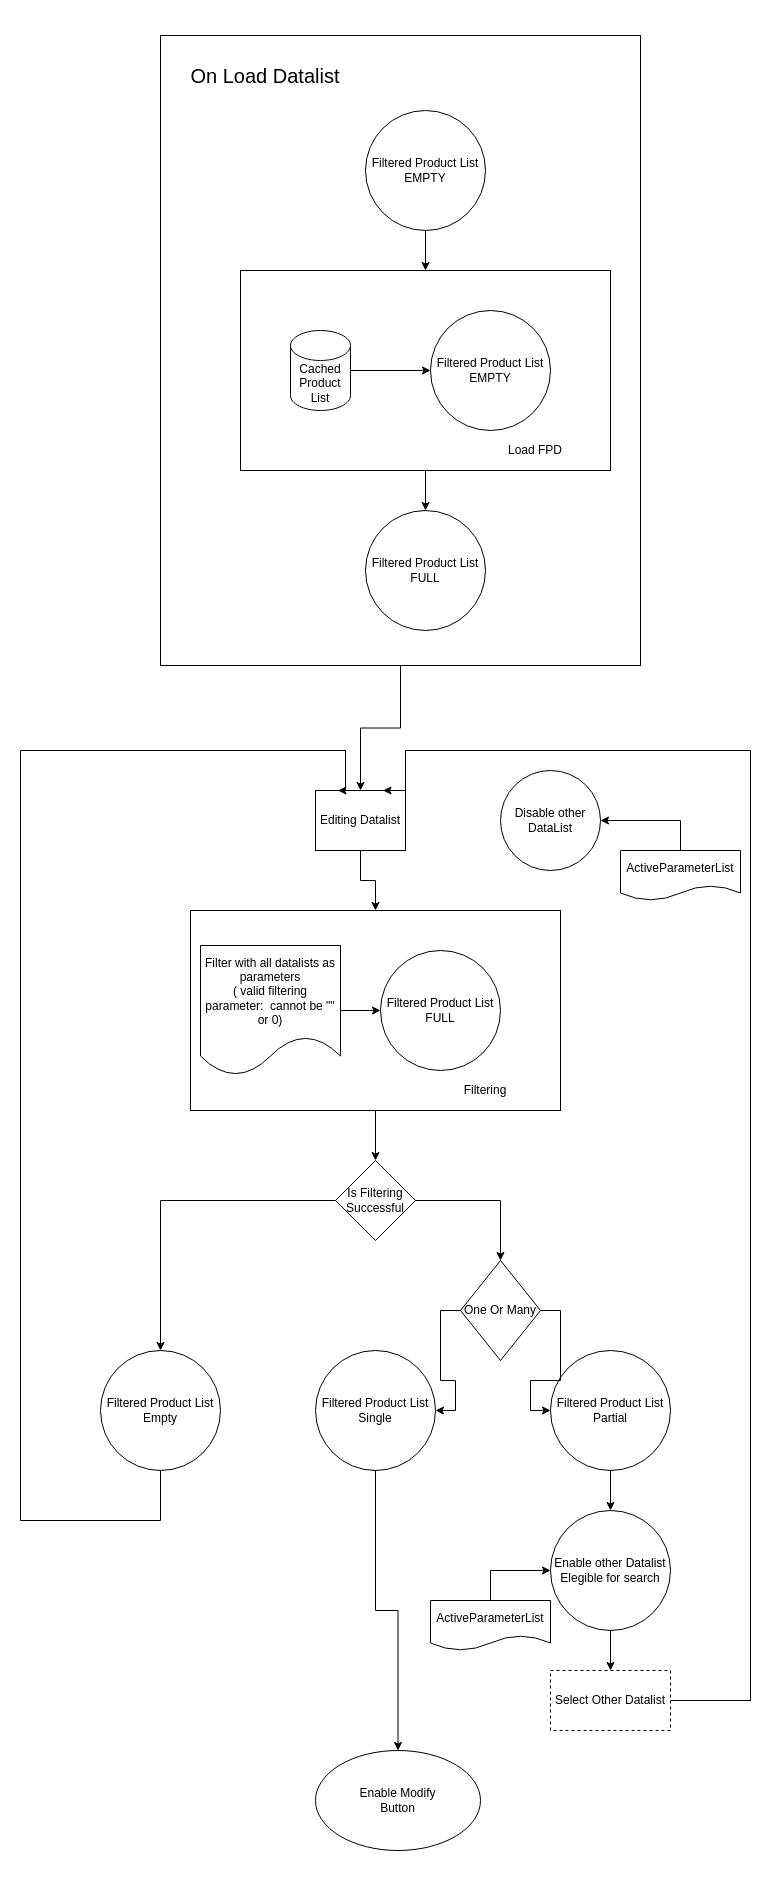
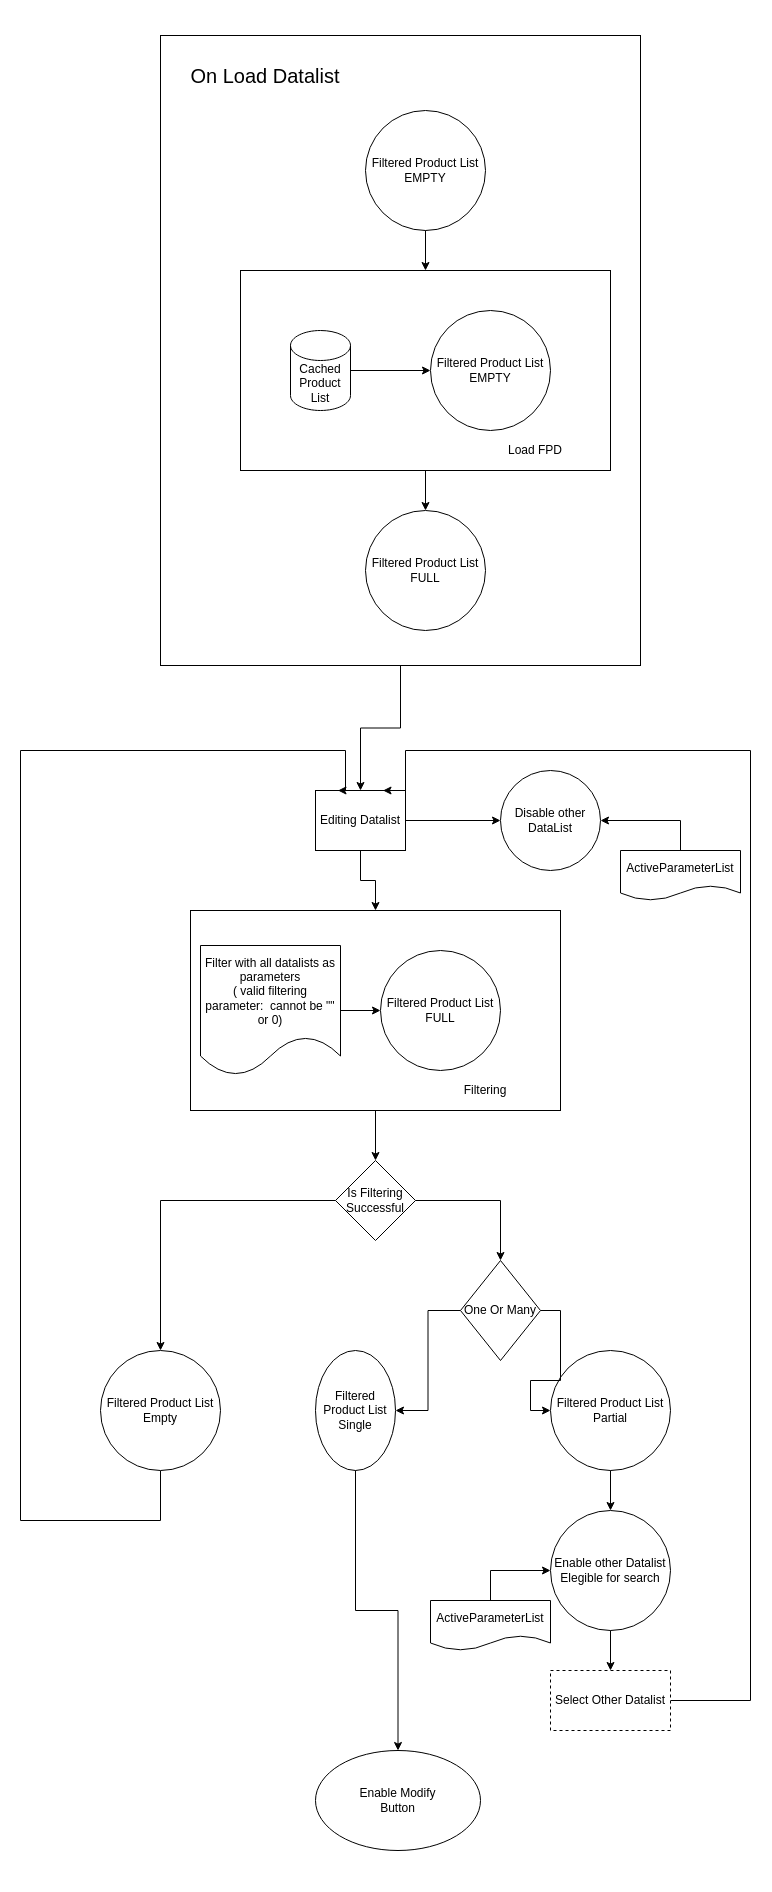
+ <mxCell id="27" style="edgeStyle=orthogonalEdgeStyle;rounded=0;orthogonalLoop=1;jettySize=auto;html=1;" parent="17" source="25" target="26" edge="1"><mxGeometry relative="1" as="geometry" /></mxCell>
- <mxCell id="31" value="Filtered Product List&lt;br&gt;Single" style="ellipse;whiteSpace=wrap;html=1;" parent="17" vertex="1"><mxGeometry x="295" y="600" width="120" height="120" as="geometry" /></mxCell>
+ <mxCell id="31" value="Filtered Product List&lt;br&gt;Single" style="ellipse;whiteSpace=wrap;html=1;" parent="17" vertex="1"><mxGeometry x="295" y="600" width="80" height="120" as="geometry" /></mxCell>
